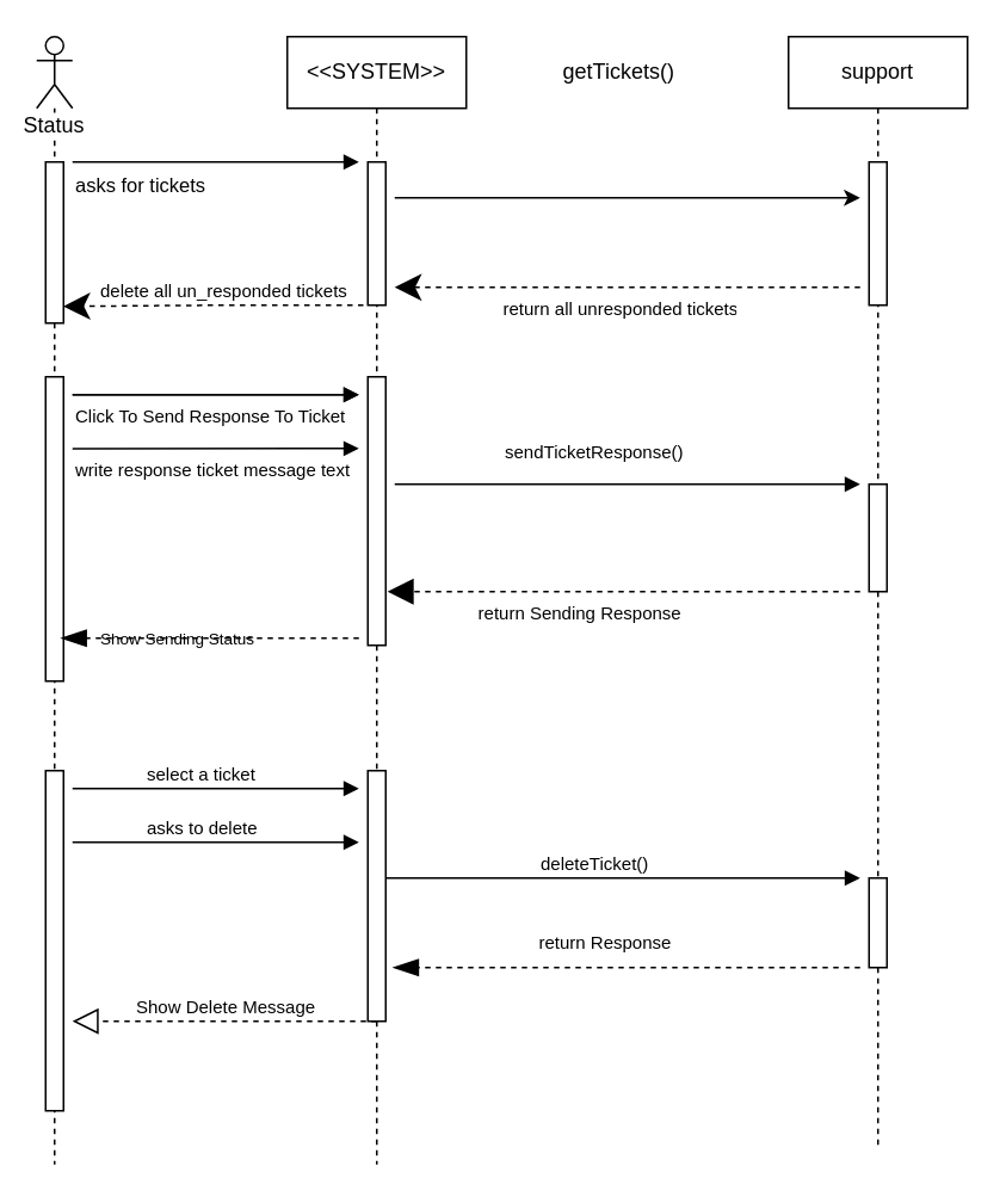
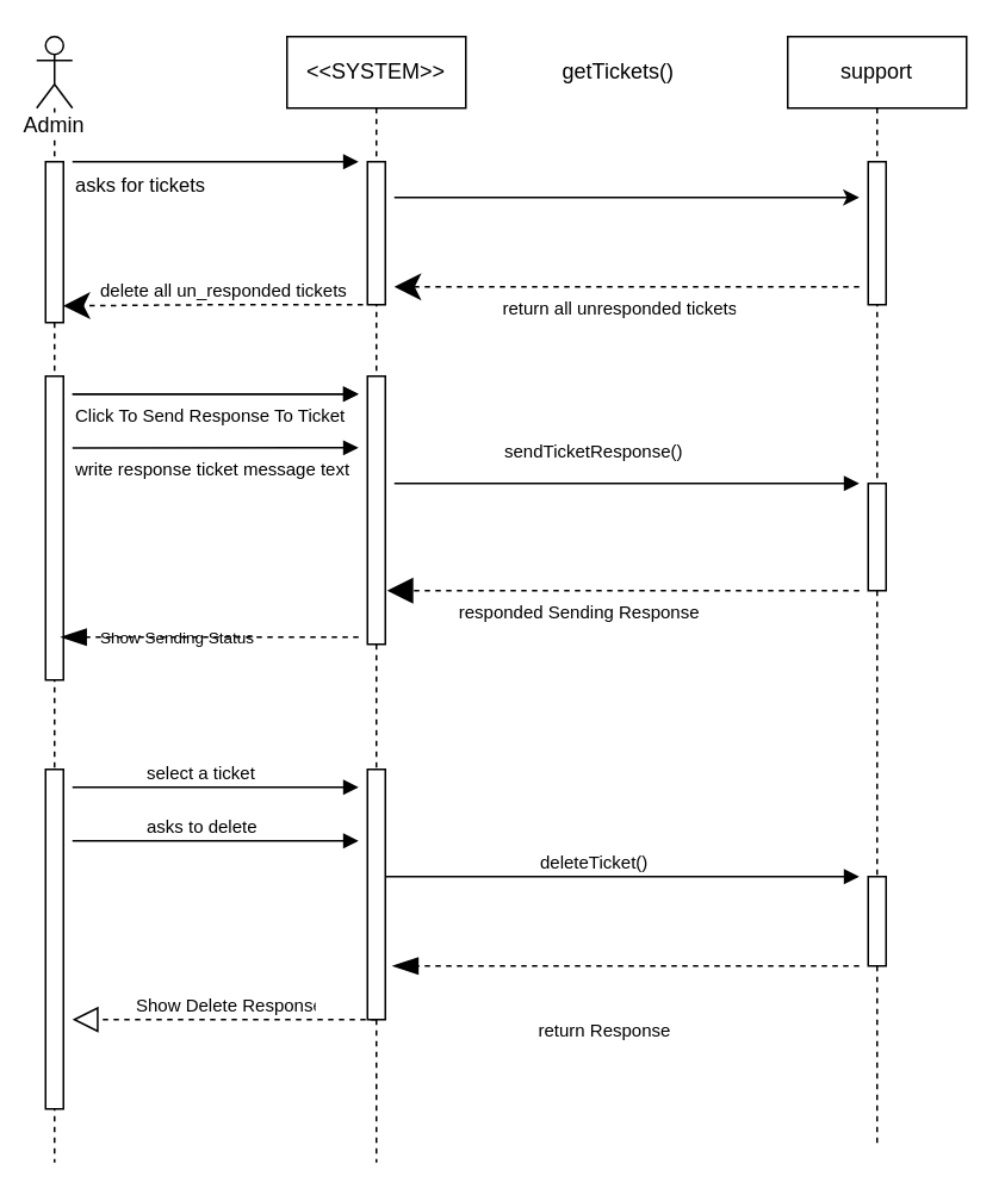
- <mxCell id="2" value="Status" style="shape=umlLifeline;participant=umlActor;perimeter=lifelinePerimeter;whiteSpace=wrap;html=1;container=1;collapsible=0;recursiveResize=0;verticalAlign=top;spacingTop=36;labelBackgroundColor=#ffffff;outlineConnect=0;" parent="1" vertex="1"><mxGeometry x="20" y="20" width="20" height="630" as="geometry" /></mxCell>
+ <mxCell id="2" value="Admin" style="shape=umlLifeline;participant=umlActor;perimeter=lifelinePerimeter;whiteSpace=wrap;html=1;container=1;collapsible=0;recursiveResize=0;verticalAlign=top;spacingTop=36;labelBackgroundColor=#ffffff;outlineConnect=0;" parent="1" vertex="1"><mxGeometry x="20" y="20" width="20" height="630" as="geometry" /></mxCell>
- <mxCell id="24" value="return Sending Response" style="text;strokeColor=none;fillColor=none;align=center;verticalAlign=top;spacingLeft=4;spacingRight=4;overflow=hidden;rotatable=0;points=[[0,0.5],[1,0.5]];portConstraint=eastwest;fontSize=10;" parent="1" vertex="1"><mxGeometry x="237.5" y="330" width="172.5" height="26" as="geometry" /></mxCell>
+ <mxCell id="24" value="responded Sending Response" style="text;strokeColor=none;fillColor=none;align=center;verticalAlign=top;spacingLeft=4;spacingRight=4;overflow=hidden;rotatable=0;points=[[0,0.5],[1,0.5]];portConstraint=eastwest;fontSize=10;" parent="1" vertex="1"><mxGeometry x="237.5" y="330" width="172.5" height="26" as="geometry" /></mxCell>
- <mxCell id="30" value="return Response" style="text;strokeColor=none;fillColor=none;align=left;verticalAlign=top;spacingLeft=4;spacingRight=4;overflow=hidden;rotatable=0;points=[[0,0.5],[1,0.5]];portConstraint=eastwest;fontSize=10;" parent="1" vertex="1"><mxGeometry x="295" y="514" width="100" height="26" as="geometry" /></mxCell>
+ <mxCell id="30" value="return Response" style="text;strokeColor=none;fillColor=none;align=left;verticalAlign=top;spacingLeft=4;spacingRight=4;overflow=hidden;rotatable=0;points=[[0,0.5],[1,0.5]];portConstraint=eastwest;fontSize=10;" parent="1" vertex="1"><mxGeometry x="295" y="564" width="100" height="26" as="geometry" /></mxCell>
- <mxCell id="32" value="Show Delete Message" style="text;strokeColor=none;fillColor=none;align=left;verticalAlign=top;spacingLeft=4;spacingRight=4;overflow=hidden;rotatable=0;points=[[0,0.5],[1,0.5]];portConstraint=eastwest;fontSize=10;" parent="1" vertex="1"><mxGeometry x="70" y="550" width="110" height="30" as="geometry" /></mxCell>
+ <mxCell id="32" value="Show Delete Response" style="text;strokeColor=none;fillColor=none;align=left;verticalAlign=top;spacingLeft=4;spacingRight=4;overflow=hidden;rotatable=0;points=[[0,0.5],[1,0.5]];portConstraint=eastwest;fontSize=10;" parent="1" vertex="1"><mxGeometry x="70" y="550" width="110" height="30" as="geometry" /></mxCell>
